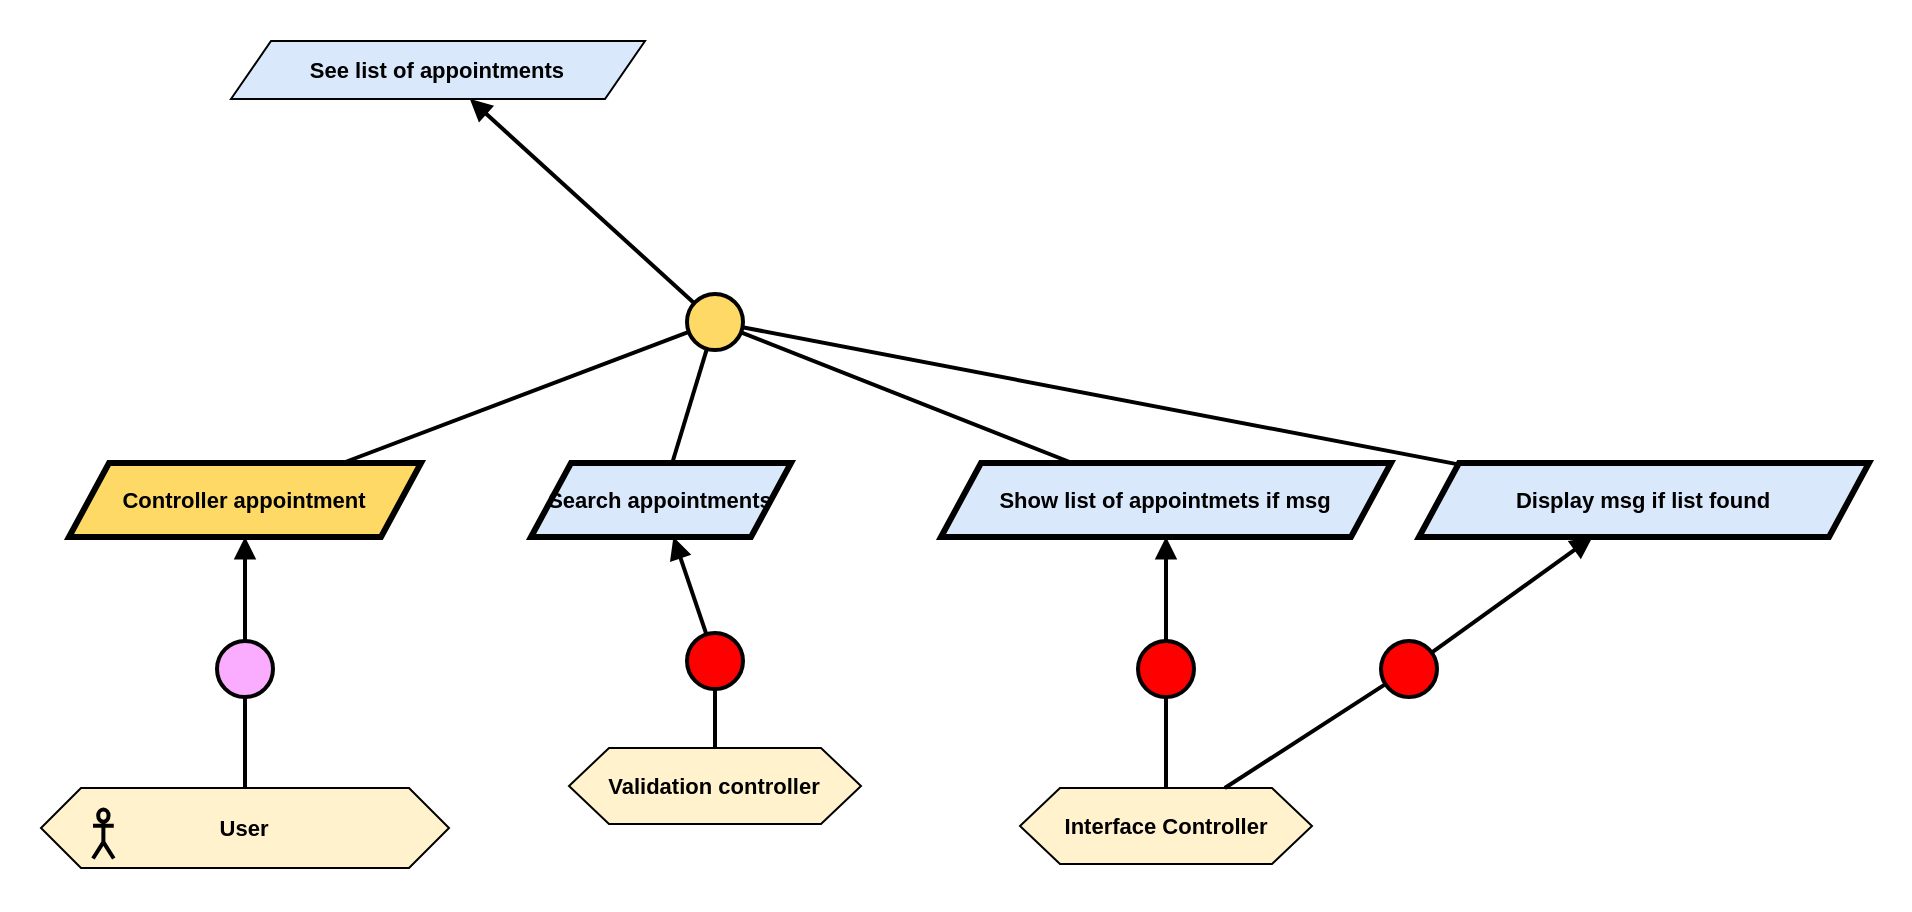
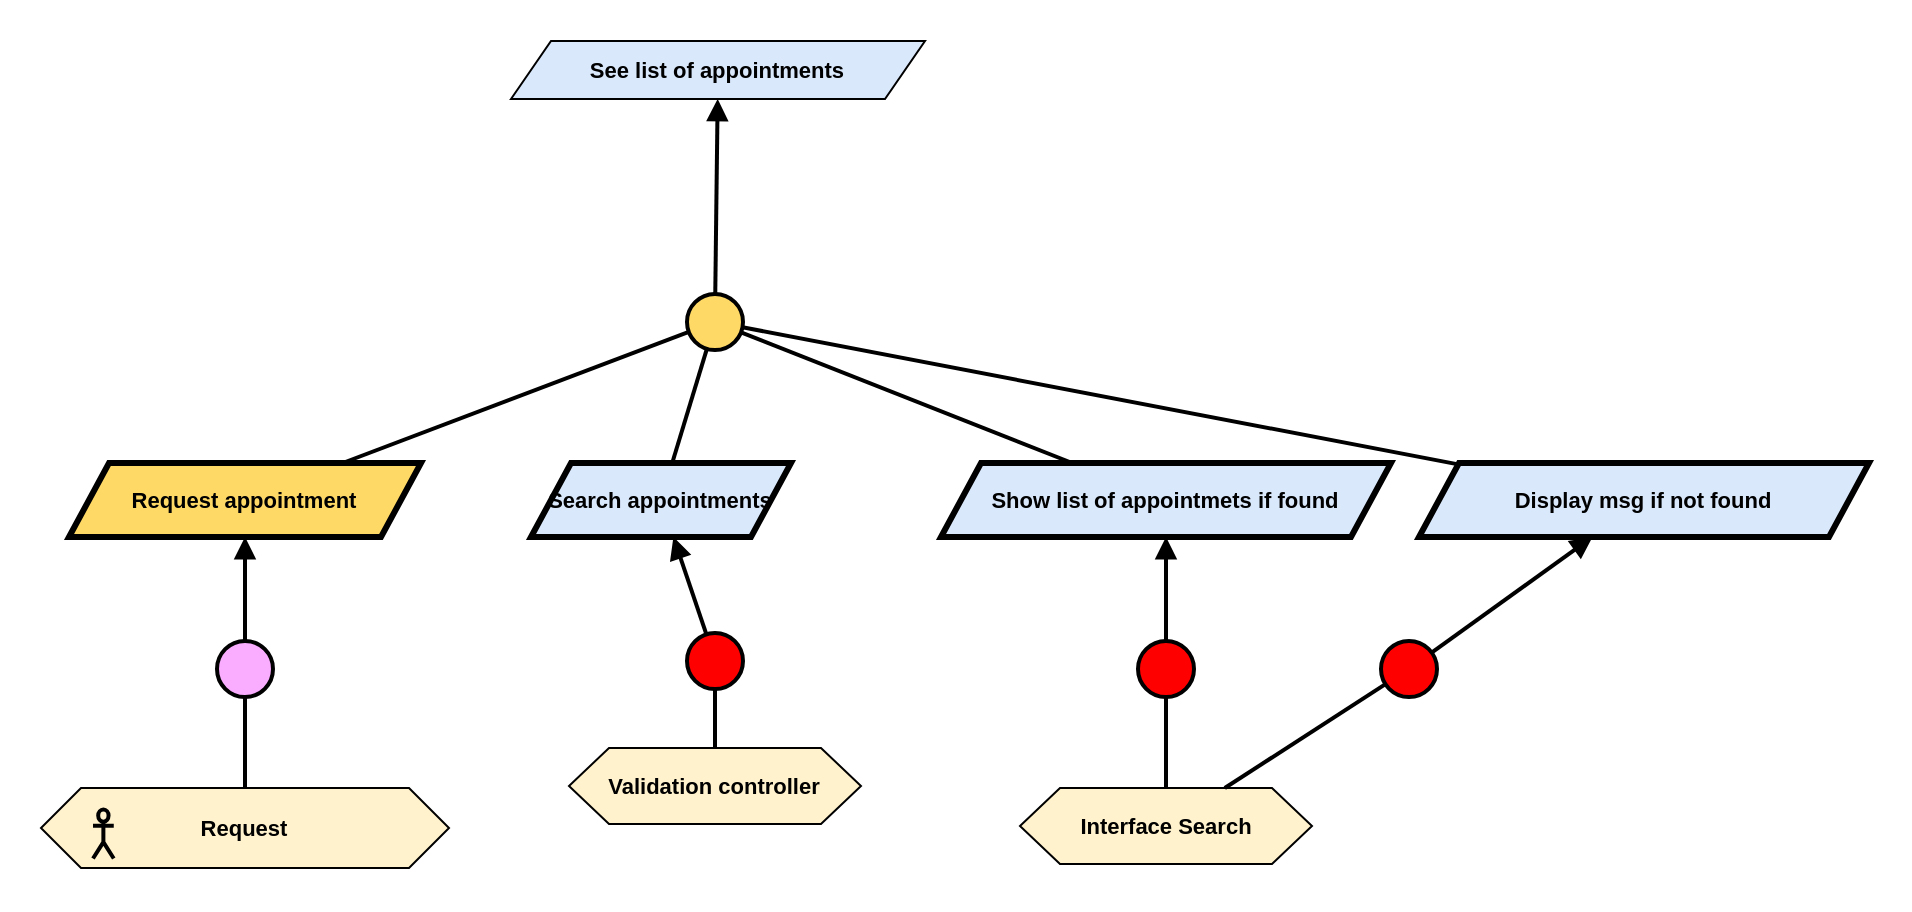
- <mxCell id="2" value="&lt;b&gt;See list of appointments&lt;/b&gt;" style="shape=parallelogram;perimeter=parallelogramPerimeter;whiteSpace=wrap;html=1;fixedSize=1;fillColor=#dae8fc;strokeColor=#000000;fontFamily=Helvetica;fontSize=11;fontColor=default;labelBackgroundColor=none;" vertex="1" parent="1"><mxGeometry x="115" y="20" width="207" height="29" as="geometry" /></mxCell>
+ <mxCell id="2" value="&lt;b&gt;See list of appointments&lt;/b&gt;" style="shape=parallelogram;perimeter=parallelogramPerimeter;whiteSpace=wrap;html=1;fixedSize=1;fillColor=#dae8fc;strokeColor=#000000;fontFamily=Helvetica;fontSize=11;fontColor=default;labelBackgroundColor=none;" vertex="1" parent="1"><mxGeometry x="255" y="20" width="207" height="29" as="geometry" /></mxCell>
- <mxCell id="7" value="&lt;b&gt;Controller appointment&lt;/b&gt;" style="shape=parallelogram;perimeter=parallelogramPerimeter;whiteSpace=wrap;html=1;fixedSize=1;fillColor=#FFD966;strokeColor=#000000;strokeWidth=3;fontFamily=Helvetica;fontSize=11;fontColor=default;labelBackgroundColor=none;" vertex="1" parent="1"><mxGeometry x="34" y="231" width="176" height="37" as="geometry" /></mxCell>
+ <mxCell id="7" value="&lt;b&gt;Request appointment&lt;/b&gt;" style="shape=parallelogram;perimeter=parallelogramPerimeter;whiteSpace=wrap;html=1;fixedSize=1;fillColor=#FFD966;strokeColor=#000000;strokeWidth=3;fontFamily=Helvetica;fontSize=11;fontColor=default;labelBackgroundColor=none;" vertex="1" parent="1"><mxGeometry x="34" y="231" width="176" height="37" as="geometry" /></mxCell>
- <mxCell id="8" value="&lt;b&gt;Show list of appointmets if msg&lt;/b&gt;" style="shape=parallelogram;perimeter=parallelogramPerimeter;whiteSpace=wrap;html=1;fixedSize=1;fillColor=#dae8fc;strokeColor=#000000;strokeWidth=3;fontFamily=Helvetica;fontSize=11;fontColor=default;labelBackgroundColor=none;" vertex="1" parent="1"><mxGeometry x="470" y="231" width="225" height="37" as="geometry" /></mxCell>
+ <mxCell id="8" value="&lt;b&gt;Show list of appointmets if found&lt;/b&gt;" style="shape=parallelogram;perimeter=parallelogramPerimeter;whiteSpace=wrap;html=1;fixedSize=1;fillColor=#dae8fc;strokeColor=#000000;strokeWidth=3;fontFamily=Helvetica;fontSize=11;fontColor=default;labelBackgroundColor=none;" vertex="1" parent="1"><mxGeometry x="470" y="231" width="225" height="37" as="geometry" /></mxCell>
- <mxCell id="15" value="&lt;b&gt;Display msg if list found&lt;/b&gt;" style="shape=parallelogram;perimeter=parallelogramPerimeter;whiteSpace=wrap;html=1;fixedSize=1;fillColor=#dae8fc;strokeColor=#000000;strokeWidth=3;fontFamily=Helvetica;fontSize=11;fontColor=default;labelBackgroundColor=none;" vertex="1" parent="1"><mxGeometry x="709" y="231" width="225" height="37" as="geometry" /></mxCell>
+ <mxCell id="15" value="&lt;b&gt;Display msg if not found&lt;/b&gt;" style="shape=parallelogram;perimeter=parallelogramPerimeter;whiteSpace=wrap;html=1;fixedSize=1;fillColor=#dae8fc;strokeColor=#000000;strokeWidth=3;fontFamily=Helvetica;fontSize=11;fontColor=default;labelBackgroundColor=none;" vertex="1" parent="1"><mxGeometry x="709" y="231" width="225" height="37" as="geometry" /></mxCell>
- <mxCell id="12" value="&lt;div&gt;&lt;b&gt;Interface Controller&lt;/b&gt;&lt;/div&gt;" style="shape=hexagon;perimeter=hexagonPerimeter2;whiteSpace=wrap;html=1;fixedSize=1;fillColor=#FFF2CC;fontFamily=Helvetica;fontSize=11;fontColor=default;labelBackgroundColor=none;" vertex="1" parent="1"><mxGeometry x="509.5" y="393.5" width="146" height="38" as="geometry" /></mxCell>
+ <mxCell id="12" value="&lt;div&gt;&lt;b&gt;Interface Search&lt;/b&gt;&lt;/div&gt;" style="shape=hexagon;perimeter=hexagonPerimeter2;whiteSpace=wrap;html=1;fixedSize=1;fillColor=#FFF2CC;fontFamily=Helvetica;fontSize=11;fontColor=default;labelBackgroundColor=none;" vertex="1" parent="1"><mxGeometry x="509.5" y="393.5" width="146" height="38" as="geometry" /></mxCell>
- <mxCell id="10" value="&lt;b&gt;User&lt;/b&gt;" style="shape=hexagon;perimeter=hexagonPerimeter2;whiteSpace=wrap;html=1;fixedSize=1;fillColor=#FFF2CC;fontFamily=Helvetica;fontSize=11;fontColor=default;labelBackgroundColor=none;" vertex="1" parent="1"><mxGeometry x="20" y="393.5" width="204" height="40" as="geometry" /></mxCell>
+ <mxCell id="10" value="&lt;b&gt;Request&lt;/b&gt;" style="shape=hexagon;perimeter=hexagonPerimeter2;whiteSpace=wrap;html=1;fixedSize=1;fillColor=#FFF2CC;fontFamily=Helvetica;fontSize=11;fontColor=default;labelBackgroundColor=none;" vertex="1" parent="1"><mxGeometry x="20" y="393.5" width="204" height="40" as="geometry" /></mxCell>
